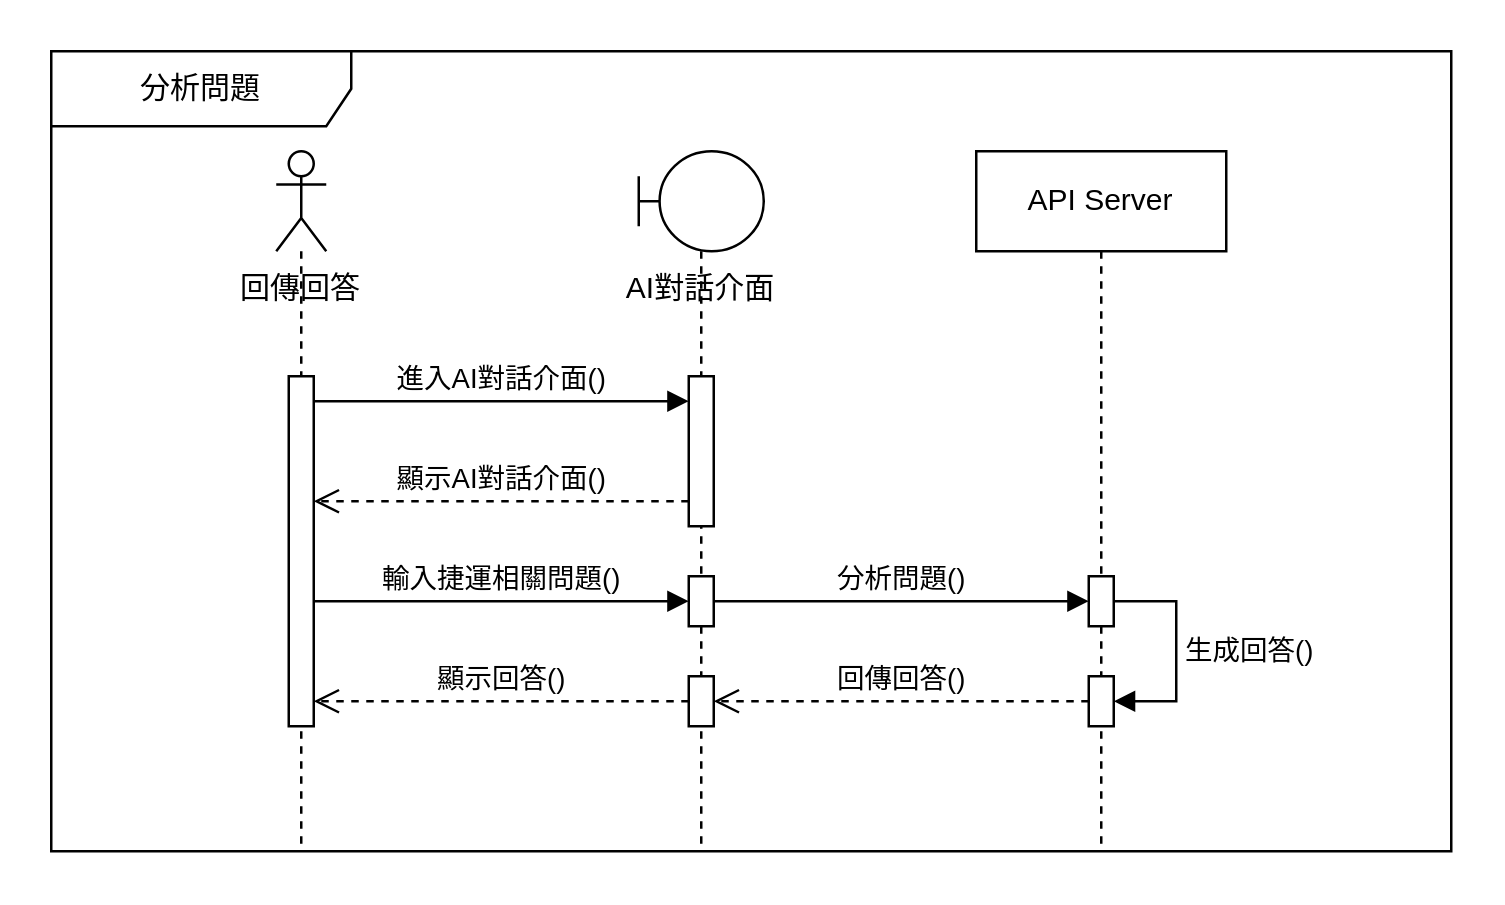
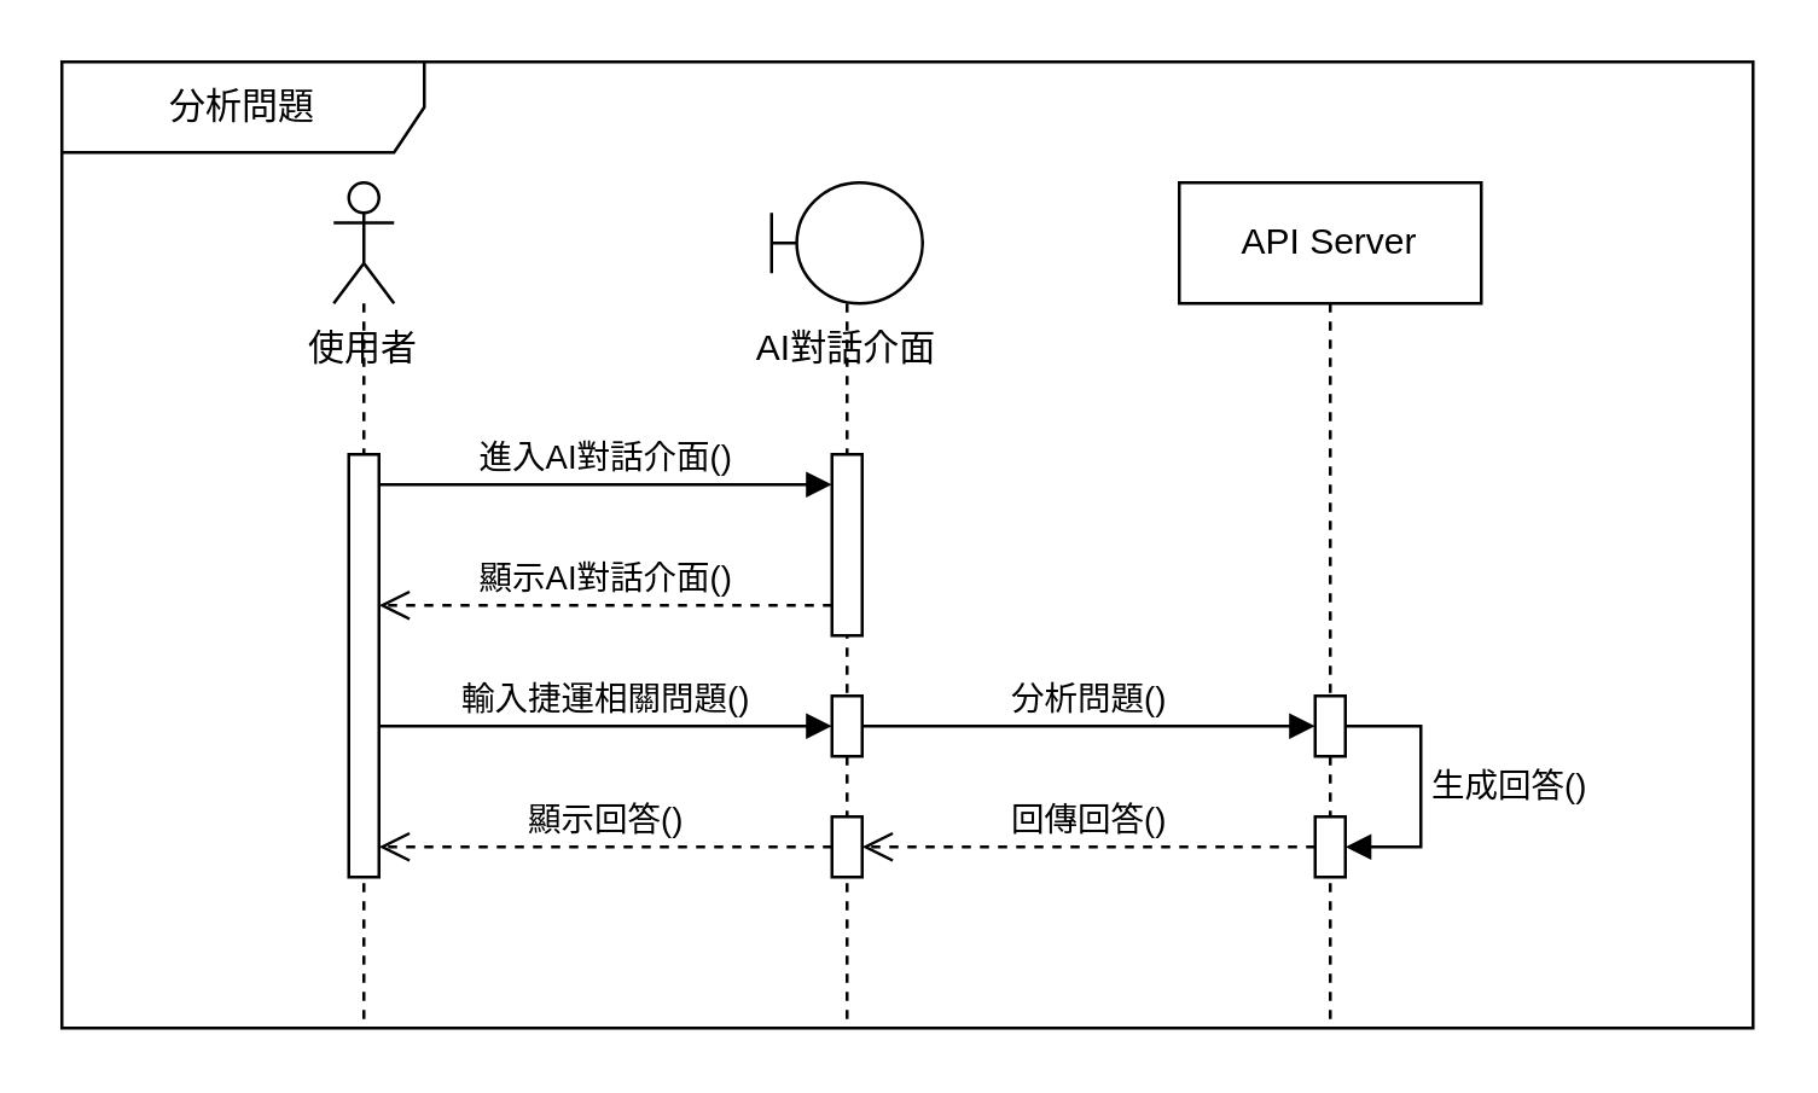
- <mxCell id="15" value="回傳回答" style="text;html=1;align=center;verticalAlign=middle;whiteSpace=wrap;rounded=0;" parent="1" vertex="1"><mxGeometry x="90" y="100" width="60" height="30" as="geometry" /></mxCell>
+ <mxCell id="15" value="使用者" style="text;html=1;align=center;verticalAlign=middle;whiteSpace=wrap;rounded=0;" parent="1" vertex="1"><mxGeometry x="90" y="100" width="60" height="30" as="geometry" /></mxCell>
